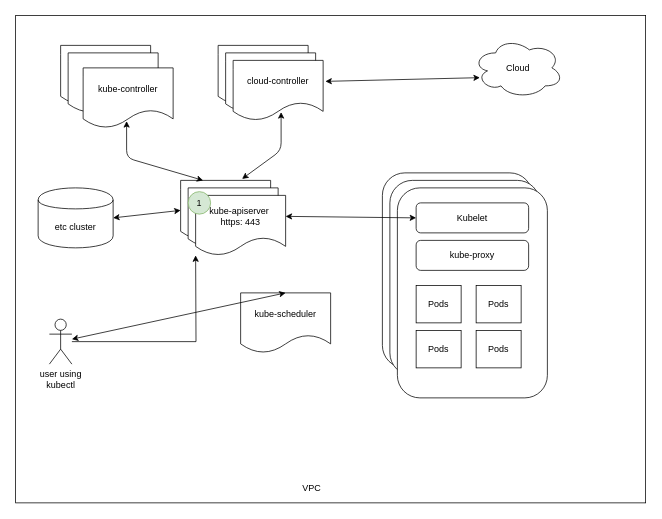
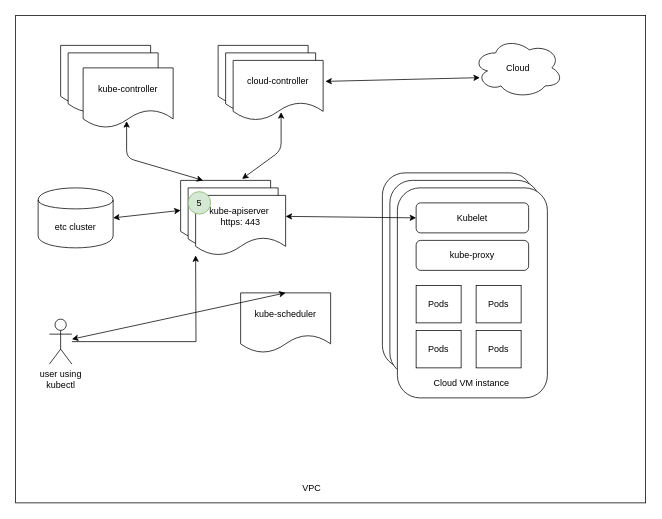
- <mxCell id="46" value="1" style="ellipse;whiteSpace=wrap;html=1;aspect=fixed;fillColor=#d5e8d4;strokeColor=#82b366;" vertex="1" parent="1"><mxGeometry x="250" y="255" width="30" height="30" as="geometry" /></mxCell>
+ <mxCell id="46" value="5" style="ellipse;whiteSpace=wrap;html=1;aspect=fixed;fillColor=#d5e8d4;strokeColor=#82b366;" vertex="1" parent="1"><mxGeometry x="250" y="255" width="30" height="30" as="geometry" /></mxCell>
+ <mxCell id="42" value="Cloud VM instance" style="text;html=1;strokeColor=none;fillColor=none;align=center;verticalAlign=middle;whiteSpace=wrap;rounded=0;" vertex="1" parent="1"><mxGeometry x="575" y="500" width="106" height="20" as="geometry" /></mxCell>
